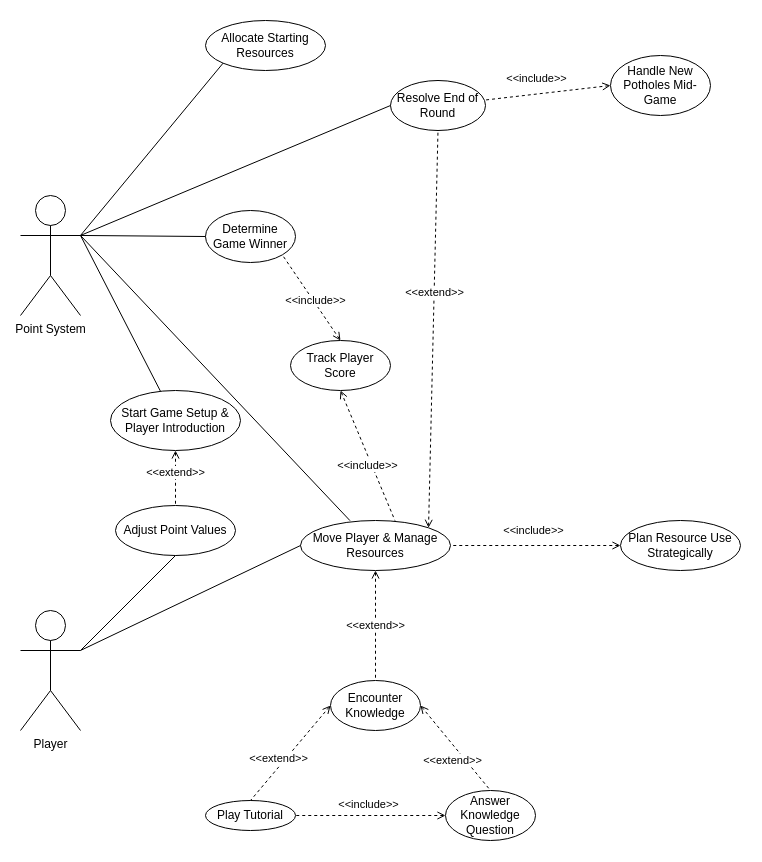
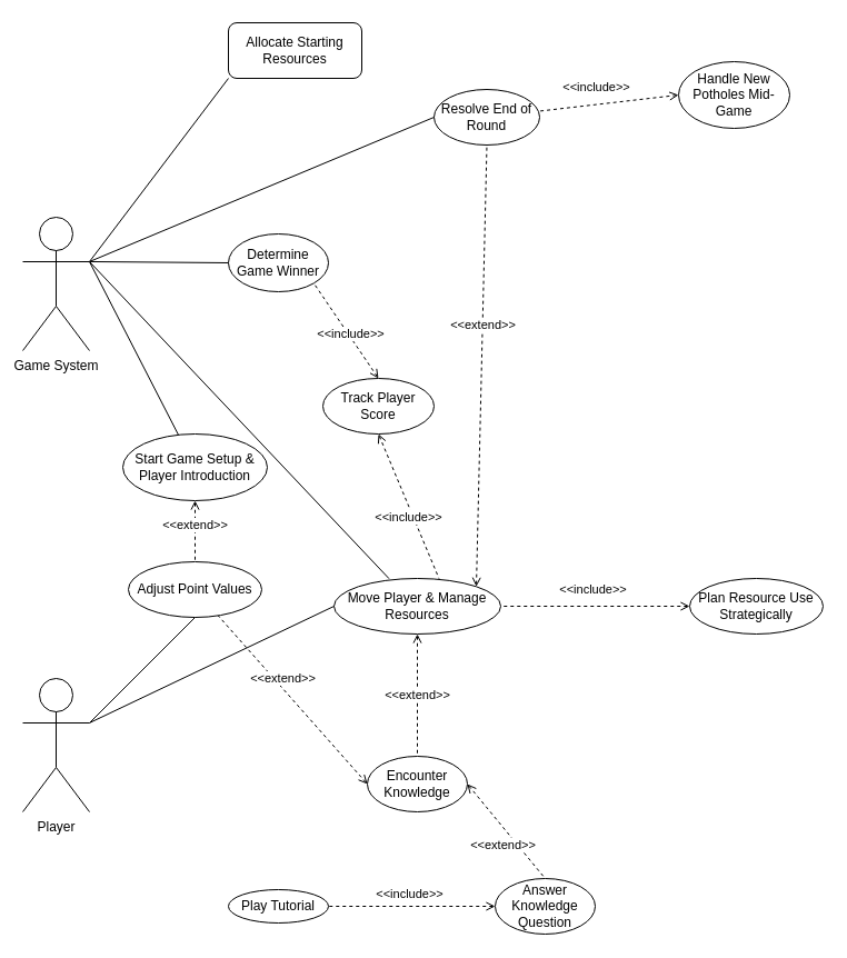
- <mxCell id="21" value="Allocate Starting Resources" style="ellipse;whiteSpace=wrap;html=1;verticalAlign=middle;rounded=1;align=center;labelPosition=center;verticalLabelPosition=middle;" parent="1" vertex="1"><mxGeometry x="205" y="20" width="120" height="50" as="geometry" /></mxCell>
+ <mxCell id="21" value="Allocate Starting Resources" style="whiteSpace=wrap;html=1;verticalAlign=middle;align=center;labelPosition=center;verticalLabelPosition=middle;rounded=1;" parent="1" vertex="1"><mxGeometry x="205" y="20" width="120" height="50" as="geometry" /></mxCell>
- <mxCell id="16" value="Point System" style="shape=umlActor;verticalLabelPosition=bottom;verticalAlign=top;html=1;outlineConnect=0;rounded=1;" parent="1" vertex="1"><mxGeometry x="20" y="195" width="60" height="120" as="geometry" /></mxCell>
+ <mxCell id="16" value="Game System" style="shape=umlActor;verticalLabelPosition=bottom;verticalAlign=top;html=1;outlineConnect=0;rounded=1;" parent="1" vertex="1"><mxGeometry x="20" y="195" width="60" height="120" as="geometry" /></mxCell>
- <mxCell id="26" value="&lt;div style=&quot;&quot;&gt;&amp;lt;&amp;lt;extend&amp;gt;&amp;gt;&lt;/div&gt;" style="rounded=0;orthogonalLoop=1;jettySize=auto;html=1;entryX=0.5;entryY=0;entryDx=0;entryDy=0;endArrow=none;endFill=0;startArrow=open;startFill=0;dashed=1;align=center;jumpStyle=none;exitX=0;exitY=0.5;exitDx=0;exitDy=0;" parent="1" source="23" target="24" edge="1"><mxGeometry x="0.199" y="-6" relative="1" as="geometry"><mxPoint x="216" y="895" as="sourcePoint" /><mxPoint x="370" y="870" as="targetPoint" /><mxPoint as="offset" /></mxGeometry></mxCell>
+ <mxCell id="26" value="&lt;div style=&quot;&quot;&gt;&amp;lt;&amp;lt;extend&amp;gt;&amp;gt;&lt;/div&gt;" style="rounded=0;orthogonalLoop=1;jettySize=auto;html=1;endArrow=none;endFill=0;startArrow=open;startFill=0;dashed=1;align=center;jumpStyle=none;exitX=0;exitY=0.5;exitDx=0;exitDy=0;" parent="1" source="23" target="9" edge="1"><mxGeometry x="0.199" y="-6" relative="1" as="geometry"><mxPoint x="216" y="895" as="sourcePoint" /><mxPoint x="370" y="870" as="targetPoint" /><mxPoint as="offset" /></mxGeometry></mxCell>
